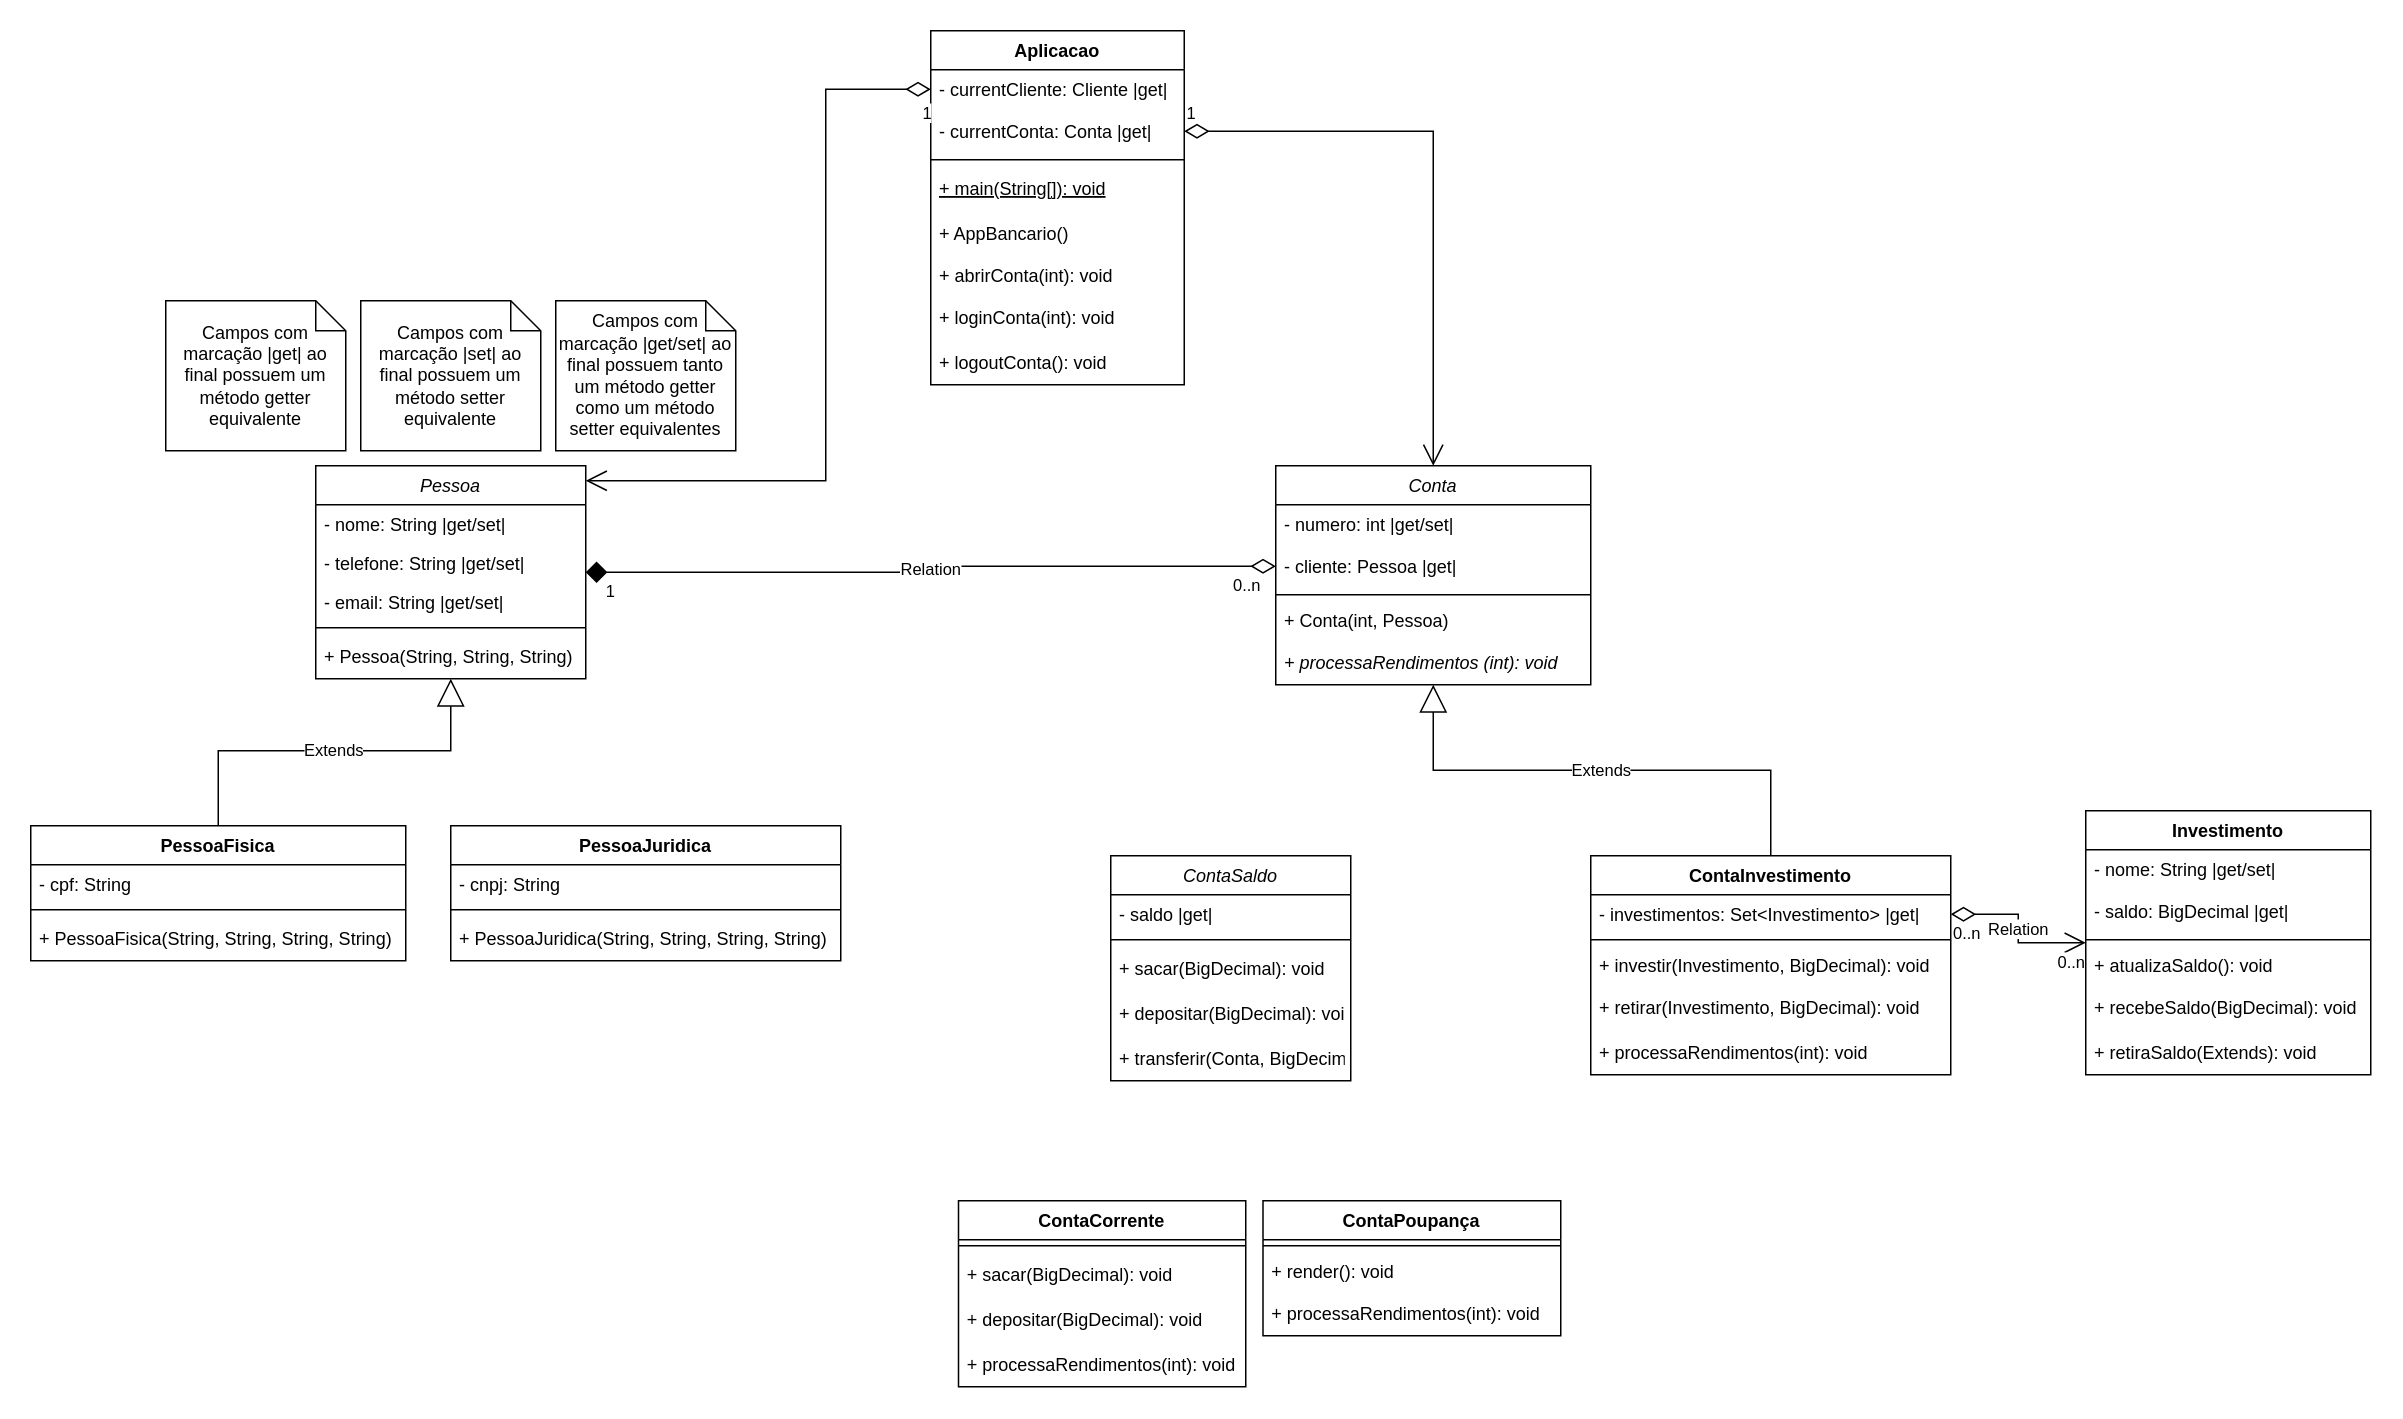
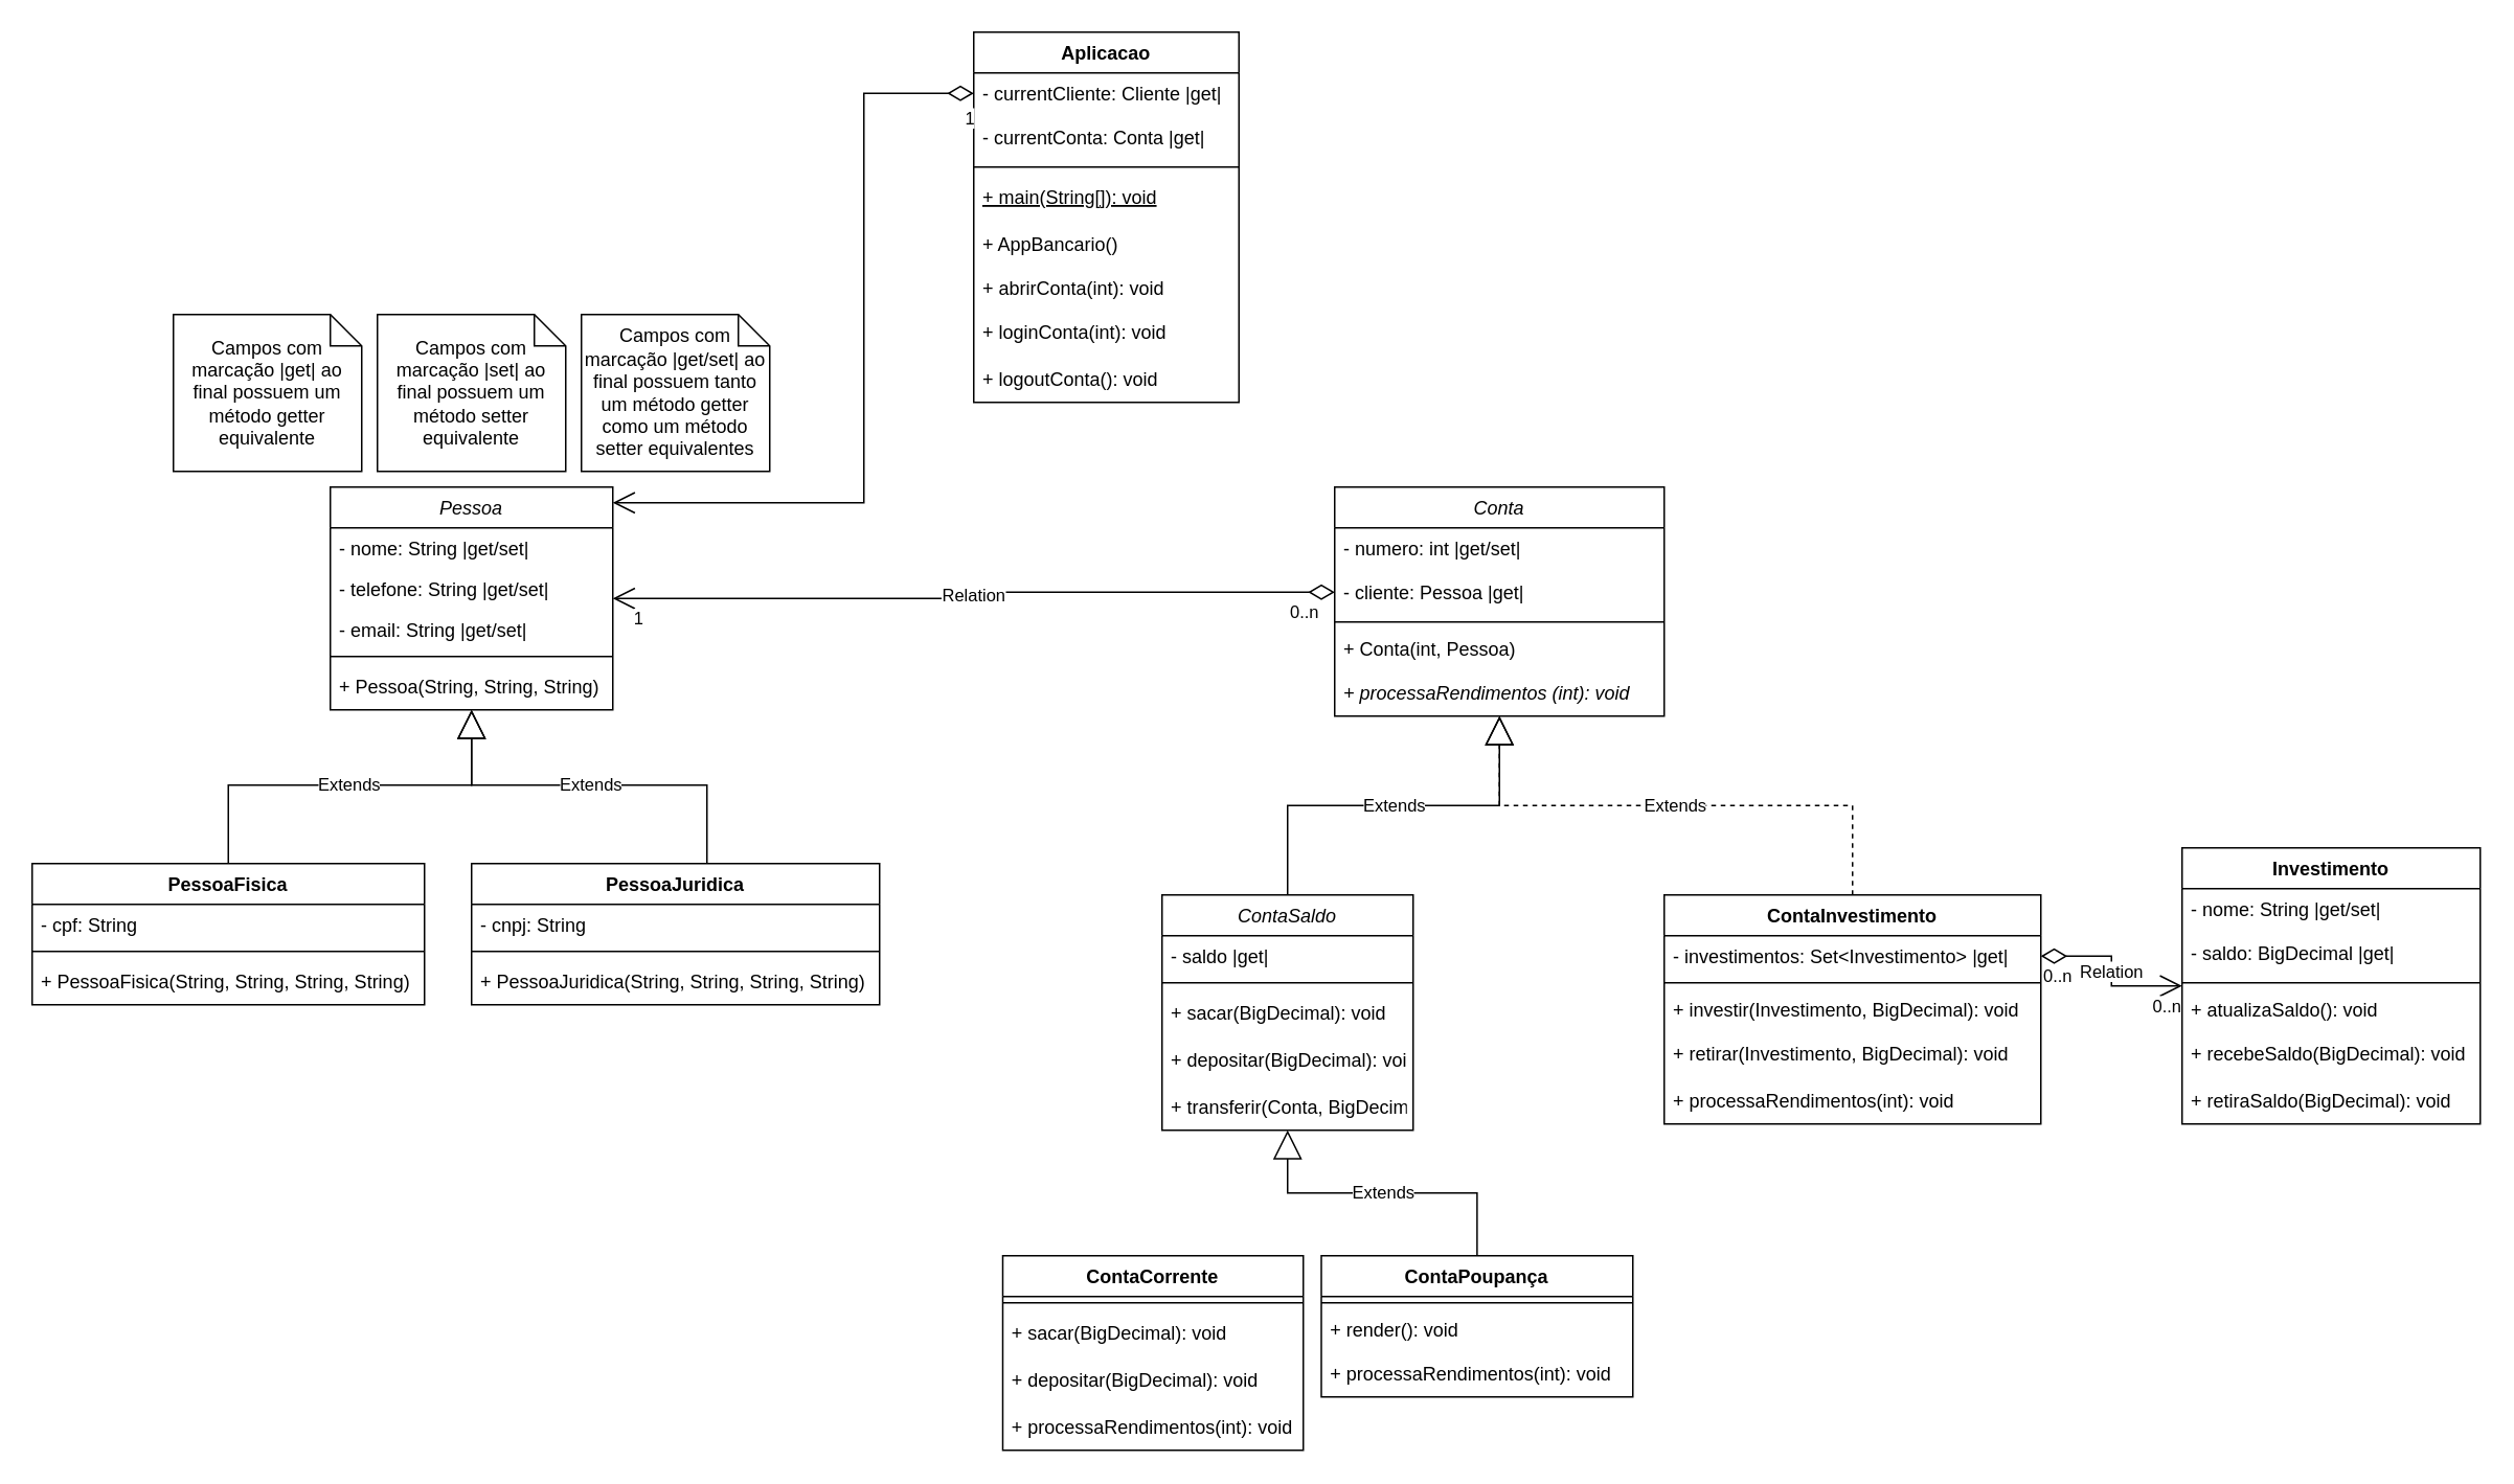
- <mxCell id="74" value="1" style="endArrow=open;html=1;endSize=12;startArrow=diamondThin;startSize=14;startFill=0;edgeStyle=orthogonalEdgeStyle;align=left;verticalAlign=bottom;rounded=0;elbow=vertical;" parent="1" source="66" target="18" edge="1"><mxGeometry x="-1" y="3" relative="1" as="geometry"><mxPoint x="180" y="920" as="sourcePoint" /><mxPoint x="340" y="920" as="targetPoint" /><Array as="points"><mxPoint x="955" y="87" /></Array></mxGeometry></mxCell>
- <mxCell id="24" value="Relation" style="endArrow=diamond;html=1;endSize=12;startArrow=diamondThin;startSize=14;startFill=0;edgeStyle=orthogonalEdgeStyle;rounded=0;elbow=vertical;" parent="1" source="20" target="2" edge="1"><mxGeometry relative="1" as="geometry"><mxPoint x="480" y="440" as="sourcePoint" /><mxPoint x="640" y="440" as="targetPoint" /></mxGeometry></mxCell>
+ <mxCell id="24" value="Relation" style="endArrow=open;html=1;endSize=12;startArrow=diamondThin;startSize=14;startFill=0;edgeStyle=orthogonalEdgeStyle;rounded=0;elbow=vertical;" parent="1" source="20" target="2" edge="1"><mxGeometry relative="1" as="geometry"><mxPoint x="480" y="440" as="sourcePoint" /><mxPoint x="640" y="440" as="targetPoint" /></mxGeometry></mxCell>
+ <mxCell id="17" value="Extends" style="endArrow=block;endSize=16;endFill=0;html=1;rounded=0;edgeStyle=elbowEdgeStyle;elbow=vertical;" parent="1" source="13" target="2" edge="1"><mxGeometry width="160" relative="1" as="geometry"><mxPoint x="90" y="727" as="sourcePoint" /><mxPoint x="310" y="750" as="targetPoint" /><Array as="points"><mxPoint x="450" y="500" /><mxPoint x="320" y="650" /><mxPoint x="310" y="670" /><mxPoint x="310" y="700" /></Array></mxGeometry></mxCell>
+ <mxCell id="52" value="Extends" style="endArrow=block;endSize=16;endFill=0;html=1;rounded=0;elbow=vertical;edgeStyle=elbowEdgeStyle;" parent="1" source="45" target="18" edge="1"><mxGeometry width="160" relative="1" as="geometry"><mxPoint x="650" y="520" as="sourcePoint" /><mxPoint x="810" y="520" as="targetPoint" /></mxGeometry></mxCell>
- <mxCell id="53" value="Extends" style="endArrow=block;endSize=16;endFill=0;html=1;rounded=0;elbow=vertical;edgeStyle=elbowEdgeStyle;" parent="1" source="39" target="18" edge="1"><mxGeometry width="160" relative="1" as="geometry"><mxPoint x="1130" y="570" as="sourcePoint" /><mxPoint x="1290" y="570" as="targetPoint" /></mxGeometry></mxCell>
+ <mxCell id="53" value="Extends" style="endArrow=block;endSize=16;endFill=0;html=1;rounded=0;elbow=vertical;edgeStyle=elbowEdgeStyle;dashed=1;" parent="1" source="39" target="18" edge="1"><mxGeometry width="160" relative="1" as="geometry"><mxPoint x="1130" y="570" as="sourcePoint" /><mxPoint x="1290" y="570" as="targetPoint" /></mxGeometry></mxCell>
- <mxCell id="60" value="+ retiraSaldo(Extends): void" style="text;strokeColor=none;fillColor=none;align=left;verticalAlign=middle;spacingLeft=4;spacingRight=4;overflow=hidden;points=[[0,0.5],[1,0.5]];portConstraint=eastwest;rotatable=0;" parent="54" vertex="1"><mxGeometry y="146" width="190" height="30" as="geometry" /></mxCell>
+ <mxCell id="60" value="+ retiraSaldo(BigDecimal): void" style="text;strokeColor=none;fillColor=none;align=left;verticalAlign=middle;spacingLeft=4;spacingRight=4;overflow=hidden;points=[[0,0.5],[1,0.5]];portConstraint=eastwest;rotatable=0;" parent="54" vertex="1"><mxGeometry y="146" width="190" height="30" as="geometry" /></mxCell>
+ <mxCell id="51" value="Extends" style="endArrow=block;endSize=16;endFill=0;html=1;rounded=0;elbow=vertical;edgeStyle=elbowEdgeStyle;" parent="1" source="35" target="45" edge="1"><mxGeometry width="160" relative="1" as="geometry"><mxPoint x="930" y="670" as="sourcePoint" /><mxPoint x="1090" y="670" as="targetPoint" /></mxGeometry></mxCell>
